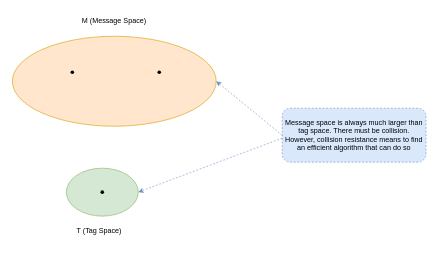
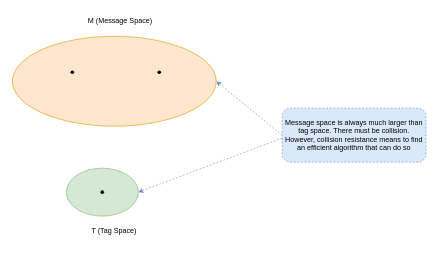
- <mxCell id="3" value="M (Message Space)" style="text;html=1;align=center;verticalAlign=middle;whiteSpace=wrap;rounded=0;" vertex="1" parent="1"><mxGeometry x="125" y="20" width="130" height="30" as="geometry" /></mxCell>
+ <mxCell id="3" value="M (Message Space)" style="text;html=1;align=center;verticalAlign=middle;whiteSpace=wrap;rounded=0;" vertex="1" parent="1"><mxGeometry x="135" y="20" width="130" height="30" as="geometry" /></mxCell>
- <mxCell id="5" value="T (Tag Space)" style="text;html=1;align=center;verticalAlign=middle;whiteSpace=wrap;rounded=0;" vertex="1" parent="1"><mxGeometry x="120" y="370" width="90" height="30" as="geometry" /></mxCell>
+ <mxCell id="5" value="T (Tag Space)" style="text;html=1;align=center;verticalAlign=middle;whiteSpace=wrap;rounded=0;" vertex="1" parent="1"><mxGeometry x="145" y="370" width="90" height="30" as="geometry" /></mxCell>
